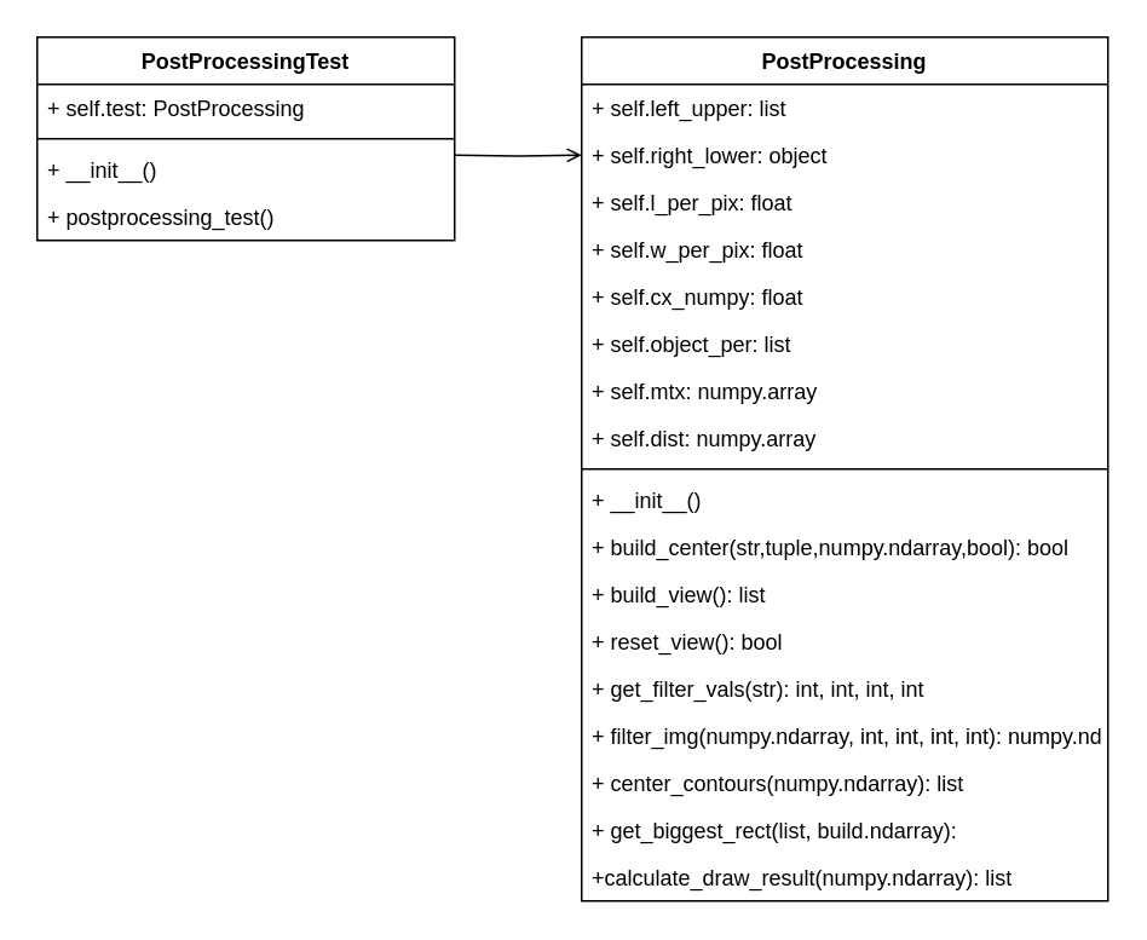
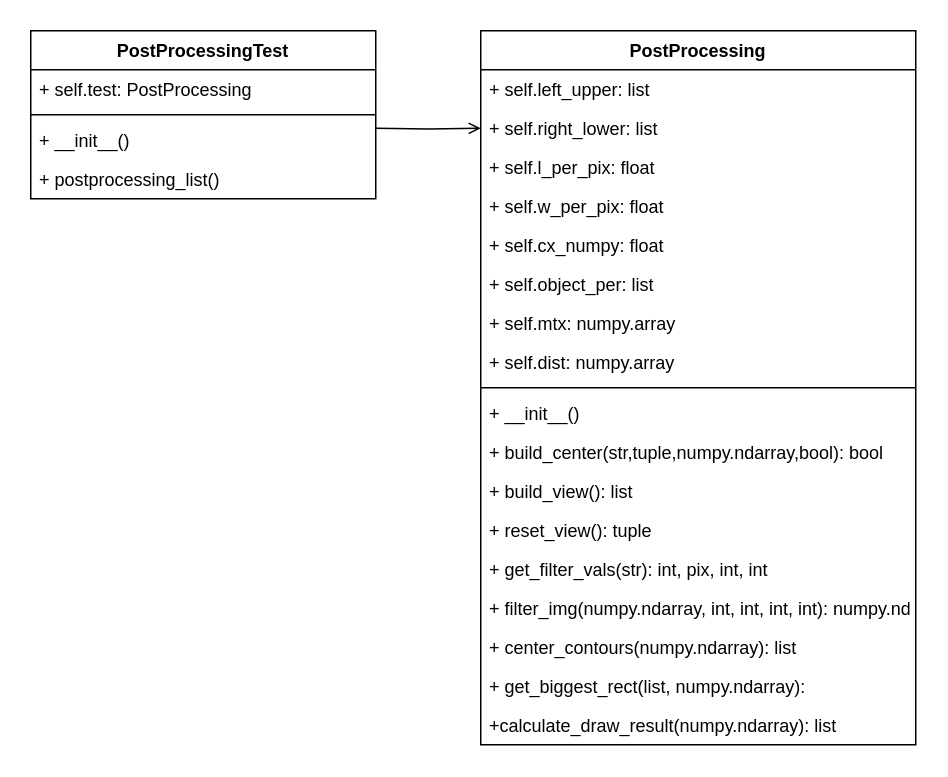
- <mxCell id="4" value="+ self.right_lower: object&#10;" style="text;strokeColor=none;fillColor=none;align=left;verticalAlign=top;spacingLeft=4;spacingRight=4;overflow=hidden;rotatable=0;points=[[0,0.5],[1,0.5]];portConstraint=eastwest;" parent="2" vertex="1"><mxGeometry y="52" width="290" height="26" as="geometry" /></mxCell>
+ <mxCell id="4" value="+ self.right_lower: list&#10;" style="text;strokeColor=none;fillColor=none;align=left;verticalAlign=top;spacingLeft=4;spacingRight=4;overflow=hidden;rotatable=0;points=[[0,0.5],[1,0.5]];portConstraint=eastwest;" parent="2" vertex="1"><mxGeometry y="52" width="290" height="26" as="geometry" /></mxCell>
- <mxCell id="25" value="+ postprocessing_test()" style="text;strokeColor=none;fillColor=none;align=left;verticalAlign=top;spacingLeft=4;spacingRight=4;overflow=hidden;rotatable=0;points=[[0,0.5],[1,0.5]];portConstraint=eastwest;" parent="21" vertex="1"><mxGeometry y="86" width="230" height="26" as="geometry" /></mxCell>
+ <mxCell id="25" value="+ postprocessing_list()" style="text;strokeColor=none;fillColor=none;align=left;verticalAlign=top;spacingLeft=4;spacingRight=4;overflow=hidden;rotatable=0;points=[[0,0.5],[1,0.5]];portConstraint=eastwest;" parent="21" vertex="1"><mxGeometry y="86" width="230" height="26" as="geometry" /></mxCell>
- <mxCell id="15" value="+ reset_view(): bool" style="text;strokeColor=none;fillColor=none;align=left;verticalAlign=top;spacingLeft=4;spacingRight=4;overflow=hidden;rotatable=0;points=[[0,0.5],[1,0.5]];portConstraint=eastwest;" parent="2" vertex="1"><mxGeometry y="320" width="290" height="26" as="geometry" /></mxCell>
+ <mxCell id="15" value="+ reset_view(): tuple" style="text;strokeColor=none;fillColor=none;align=left;verticalAlign=top;spacingLeft=4;spacingRight=4;overflow=hidden;rotatable=0;points=[[0,0.5],[1,0.5]];portConstraint=eastwest;" parent="2" vertex="1"><mxGeometry y="320" width="290" height="26" as="geometry" /></mxCell>
- <mxCell id="16" value="+ get_filter_vals(str): int, int, int, int" style="text;strokeColor=none;fillColor=none;align=left;verticalAlign=top;spacingLeft=4;spacingRight=4;overflow=hidden;rotatable=0;points=[[0,0.5],[1,0.5]];portConstraint=eastwest;" parent="2" vertex="1"><mxGeometry y="346" width="290" height="26" as="geometry" /></mxCell>
+ <mxCell id="16" value="+ get_filter_vals(str): int, pix, int, int" style="text;strokeColor=none;fillColor=none;align=left;verticalAlign=top;spacingLeft=4;spacingRight=4;overflow=hidden;rotatable=0;points=[[0,0.5],[1,0.5]];portConstraint=eastwest;" parent="2" vertex="1"><mxGeometry y="346" width="290" height="26" as="geometry" /></mxCell>
- <mxCell id="19" value="+ get_biggest_rect(list, build.ndarray): " style="text;strokeColor=none;fillColor=none;align=left;verticalAlign=top;spacingLeft=4;spacingRight=4;overflow=hidden;rotatable=0;points=[[0,0.5],[1,0.5]];portConstraint=eastwest;" parent="2" vertex="1"><mxGeometry y="424" width="290" height="26" as="geometry" /></mxCell>
+ <mxCell id="19" value="+ get_biggest_rect(list, numpy.ndarray): " style="text;strokeColor=none;fillColor=none;align=left;verticalAlign=top;spacingLeft=4;spacingRight=4;overflow=hidden;rotatable=0;points=[[0,0.5],[1,0.5]];portConstraint=eastwest;" parent="2" vertex="1"><mxGeometry y="424" width="290" height="26" as="geometry" /></mxCell>
